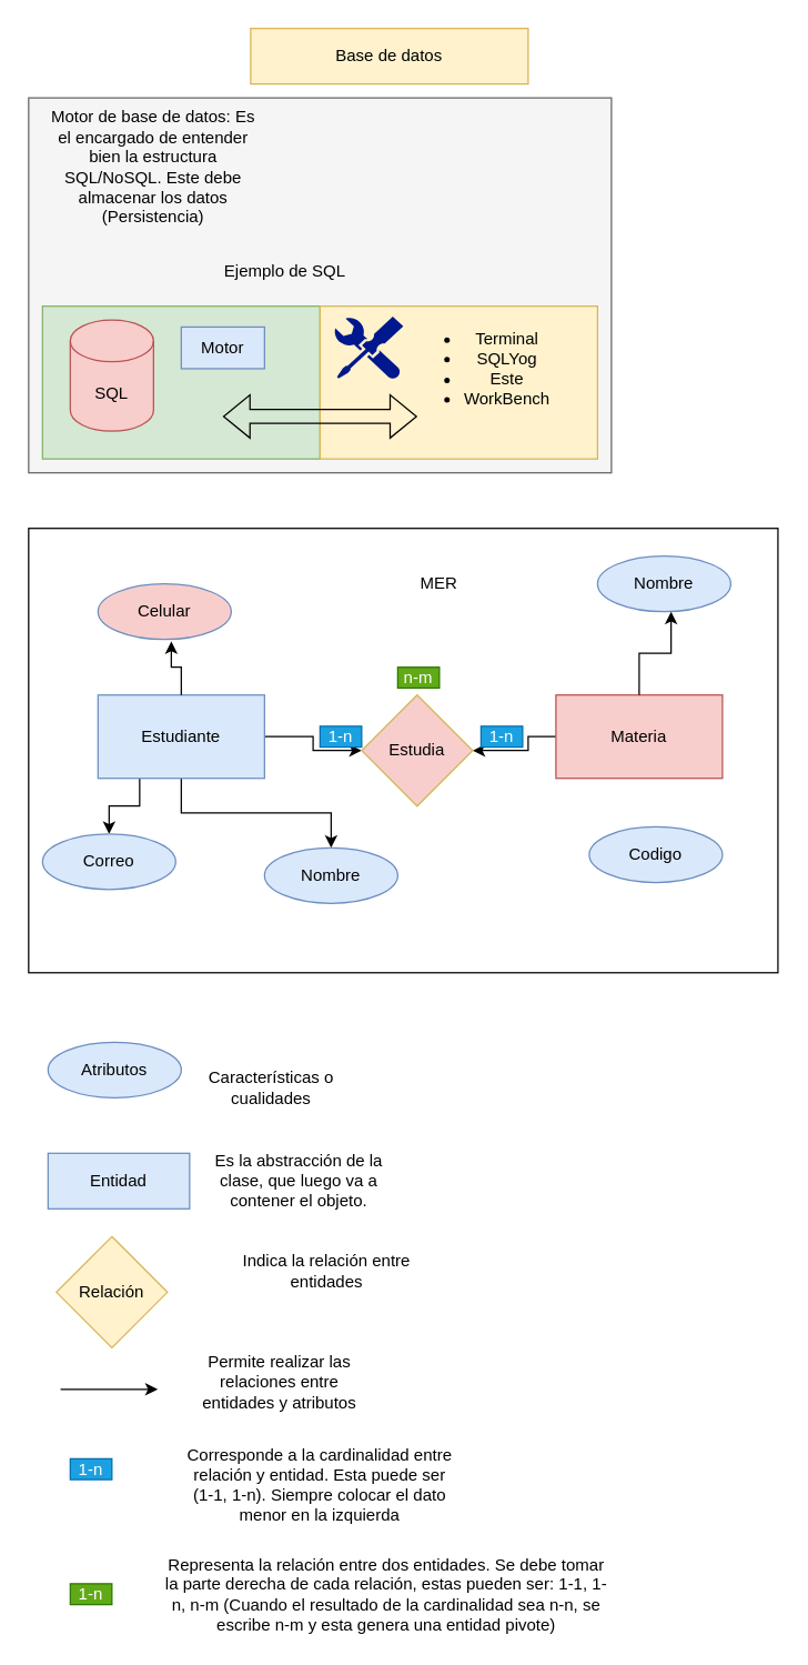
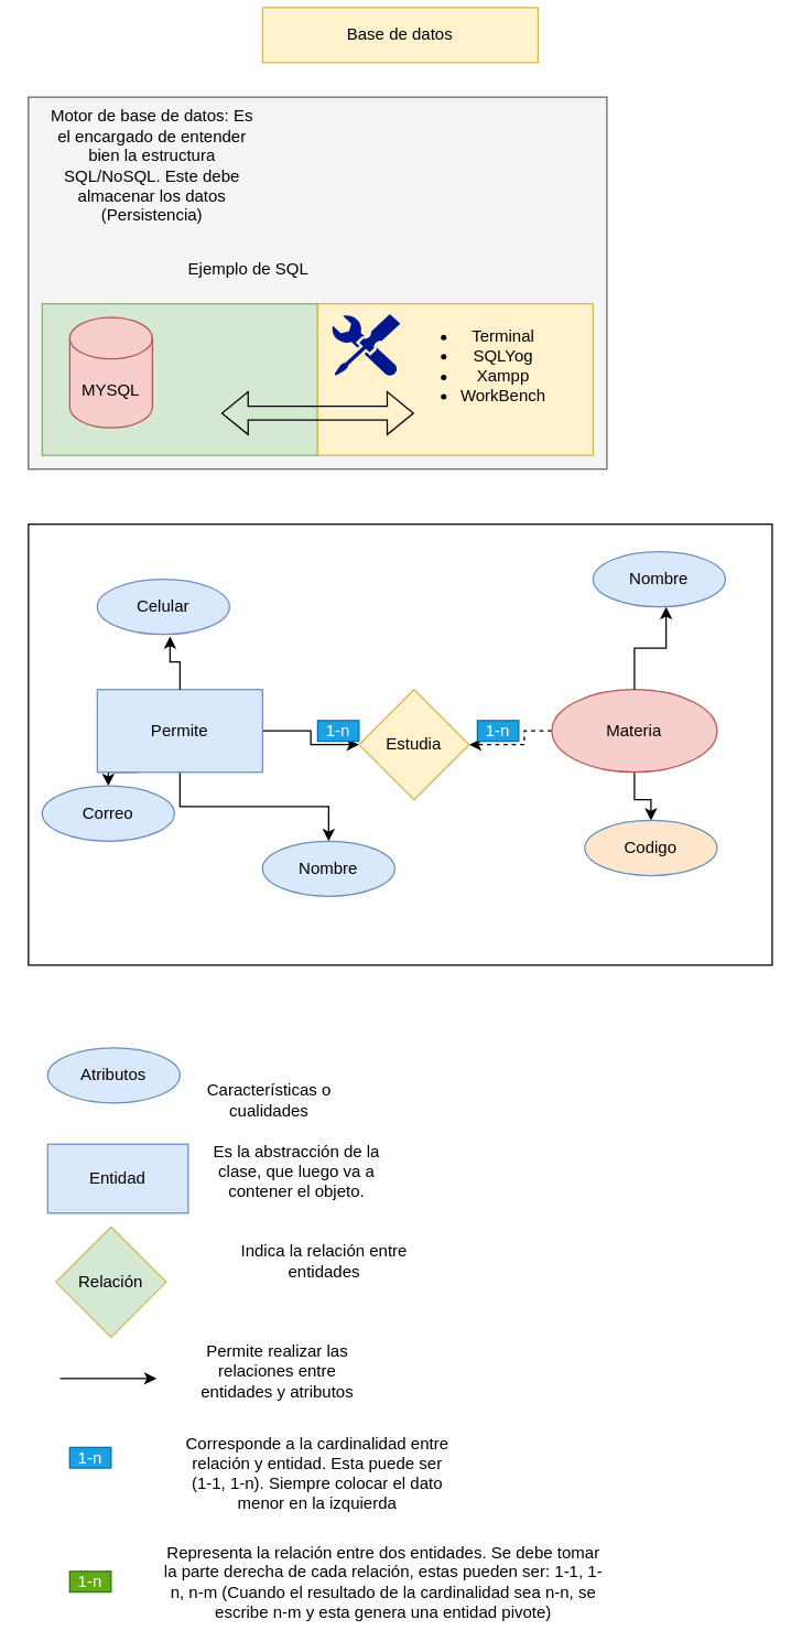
- <mxCell id="5" value="Base de datos" style="text;html=1;align=center;verticalAlign=middle;whiteSpace=wrap;rounded=0;fillColor=#fff2cc;strokeColor=#d6b656;" parent="1" vertex="1"><mxGeometry x="180" y="20" width="200" height="40" as="geometry" /></mxCell>
+ <mxCell id="5" value="Base de datos" style="text;html=1;align=center;verticalAlign=middle;whiteSpace=wrap;rounded=0;fillColor=#fff2cc;strokeColor=#d6b656;" parent="1" vertex="1"><mxGeometry x="190" y="5" width="200" height="40" as="geometry" /></mxCell>
- <mxCell id="9" value="Ejemplo de SQL" style="text;html=1;align=center;verticalAlign=middle;whiteSpace=wrap;rounded=0;" parent="1" vertex="1"><mxGeometry x="160" y="180" width="90" height="30" as="geometry" /></mxCell>
+ <mxCell id="9" value="Ejemplo de SQL" style="text;html=1;align=center;verticalAlign=middle;whiteSpace=wrap;rounded=0;" parent="1" vertex="1"><mxGeometry x="135" y="180" width="90" height="30" as="geometry" /></mxCell>
- <mxCell id="8" value="Motor" style="text;html=1;align=center;verticalAlign=middle;whiteSpace=wrap;rounded=0;fillColor=#dae8fc;strokeColor=#6c8ebf;" parent="1" vertex="1"><mxGeometry x="130" y="235" width="60" height="30" as="geometry" /></mxCell>
- <mxCell id="12" value="&lt;ul&gt;&lt;li&gt;Terminal&lt;/li&gt;&lt;li&gt;SQLYog&lt;/li&gt;&lt;li&gt;Este&lt;/li&gt;&lt;li&gt;WorkBench&lt;/li&gt;&lt;/ul&gt;" style="text;html=1;align=center;verticalAlign=middle;whiteSpace=wrap;rounded=0;" parent="1" vertex="1"><mxGeometry x="290" y="230" width="110" height="70" as="geometry" /></mxCell>
+ <mxCell id="12" value="&lt;ul&gt;&lt;li&gt;Terminal&lt;/li&gt;&lt;li&gt;SQLYog&lt;/li&gt;&lt;li&gt;Xampp&lt;/li&gt;&lt;li&gt;WorkBench&lt;/li&gt;&lt;/ul&gt;" style="text;html=1;align=center;verticalAlign=middle;whiteSpace=wrap;rounded=0;" parent="1" vertex="1"><mxGeometry x="290" y="230" width="110" height="70" as="geometry" /></mxCell>
- <mxCell id="6" value="SQL" style="shape=cylinder3;whiteSpace=wrap;html=1;boundedLbl=1;backgroundOutline=1;size=15;fillColor=#f8cecc;strokeColor=#b85450;" parent="1" vertex="1"><mxGeometry x="50" y="230" width="60" height="80" as="geometry" /></mxCell>
+ <mxCell id="6" value="MYSQL" style="shape=cylinder3;whiteSpace=wrap;html=1;boundedLbl=1;backgroundOutline=1;size=15;fillColor=#f8cecc;strokeColor=#b85450;" parent="1" vertex="1"><mxGeometry x="50" y="230" width="60" height="80" as="geometry" /></mxCell>
- <mxCell id="28" value="MER" style="text;html=1;align=center;verticalAlign=middle;whiteSpace=wrap;rounded=0;" vertex="1" parent="1"><mxGeometry x="286" y="405" width="60" height="30" as="geometry" /></mxCell>
- <mxCell id="23" value="Celular" style="ellipse;whiteSpace=wrap;html=1;fillColor=#f8cecc;strokeColor=#6c8ebf;rounded=0;" parent="1" vertex="1"><mxGeometry x="70" y="420" width="96" height="40" as="geometry" /></mxCell>
+ <mxCell id="23" value="Celular" style="ellipse;whiteSpace=wrap;html=1;fillColor=#dae8fc;strokeColor=#6c8ebf;rounded=0;" parent="1" vertex="1"><mxGeometry x="70" y="420" width="96" height="40" as="geometry" /></mxCell>
- <mxCell id="37" value="n-m" style="text;html=1;align=center;verticalAlign=middle;whiteSpace=wrap;rounded=0;fillColor=#60a917;fontColor=#ffffff;strokeColor=#2D7600;" vertex="1" parent="1"><mxGeometry x="286" y="480" width="30" height="15" as="geometry" /></mxCell>
- <mxCell id="17" value="Estudiante" style="rounded=0;whiteSpace=wrap;html=1;fillColor=#dae8fc;strokeColor=#6c8ebf;" parent="1" vertex="1"><mxGeometry x="70" y="500" width="120" height="60" as="geometry" /></mxCell>
+ <mxCell id="17" value="Permite" style="rounded=0;whiteSpace=wrap;html=1;fillColor=#dae8fc;strokeColor=#6c8ebf;" parent="1" vertex="1"><mxGeometry x="70" y="500" width="120" height="60" as="geometry" /></mxCell>
- <mxCell id="20" value="Materia" style="rounded=0;whiteSpace=wrap;html=1;fillColor=#f8cecc;strokeColor=#b85450;" parent="1" vertex="1"><mxGeometry x="400" y="500" width="120" height="60" as="geometry" /></mxCell>
+ <mxCell id="20" value="Materia" style="ellipse;whiteSpace=wrap;html=1;fillColor=#f8cecc;strokeColor=#b85450;" parent="1" vertex="1"><mxGeometry x="400" y="500" width="120" height="60" as="geometry" /></mxCell>
- <mxCell id="27" value="Estudia" style="rhombus;whiteSpace=wrap;html=1;fillColor=#f8cecc;strokeColor=#d6b656;" parent="1" vertex="1"><mxGeometry x="260" y="500" width="80" height="80" as="geometry" /></mxCell>
+ <mxCell id="27" value="Estudia" style="rhombus;whiteSpace=wrap;html=1;fillColor=#fff2cc;strokeColor=#d6b656;" parent="1" vertex="1"><mxGeometry x="260" y="500" width="80" height="80" as="geometry" /></mxCell>
- <mxCell id="18" style="edgeStyle=orthogonalEdgeStyle;rounded=0;orthogonalLoop=1;jettySize=auto;html=1;entryX=1;entryY=0.5;entryDx=0;entryDy=0;flowAnimation=0;" parent="1" source="20" target="27" edge="1"><mxGeometry relative="1" as="geometry"><Array as="points"><mxPoint x="380" y="530" /><mxPoint x="380" y="540" /></Array></mxGeometry></mxCell>
+ <mxCell id="18" style="edgeStyle=orthogonalEdgeStyle;rounded=0;orthogonalLoop=1;jettySize=auto;html=1;entryX=1;entryY=0.5;entryDx=0;entryDy=0;flowAnimation=0;dashed=1;" parent="1" source="20" target="27" edge="1"><mxGeometry relative="1" as="geometry"><Array as="points"><mxPoint x="380" y="530" /><mxPoint x="380" y="540" /></Array></mxGeometry></mxCell>
+ <mxCell id="19" style="edgeStyle=orthogonalEdgeStyle;rounded=0;orthogonalLoop=1;jettySize=auto;html=1;" edge="1" parent="1" source="20" target="44"><mxGeometry relative="1" as="geometry" /></mxCell>
- <mxCell id="44" value="Codigo" style="ellipse;whiteSpace=wrap;html=1;fillColor=#dae8fc;strokeColor=#6c8ebf;rounded=0;" vertex="1" parent="1"><mxGeometry x="424" y="595" width="96" height="40" as="geometry" /></mxCell>
+ <mxCell id="44" value="Codigo" style="ellipse;whiteSpace=wrap;html=1;fillColor=#ffe6cc;strokeColor=#6c8ebf;rounded=0;" vertex="1" parent="1"><mxGeometry x="424" y="595" width="96" height="40" as="geometry" /></mxCell>
- <mxCell id="22" value="Correo" style="ellipse;whiteSpace=wrap;html=1;fillColor=#dae8fc;strokeColor=#6c8ebf;rounded=0;" parent="1" vertex="1"><mxGeometry x="30" y="600" width="96" height="40" as="geometry" /></mxCell>
+ <mxCell id="22" value="Correo" style="ellipse;whiteSpace=wrap;html=1;fillColor=#dae8fc;strokeColor=#6c8ebf;rounded=0;" parent="1" vertex="1"><mxGeometry x="30" y="570" width="96" height="40" as="geometry" /></mxCell>
- <mxCell id="29" value="Atributos" style="ellipse;whiteSpace=wrap;html=1;fillColor=#dae8fc;strokeColor=#6c8ebf;rounded=0;" vertex="1" parent="1"><mxGeometry x="34" y="750" width="96" height="40" as="geometry" /></mxCell>
+ <mxCell id="29" value="Atributos" style="ellipse;whiteSpace=wrap;html=1;fillColor=#dae8fc;strokeColor=#6c8ebf;rounded=0;" vertex="1" parent="1"><mxGeometry x="34" y="760" width="96" height="40" as="geometry" /></mxCell>
- <mxCell id="30" value="Características o cualidades" style="text;html=1;align=center;verticalAlign=middle;whiteSpace=wrap;rounded=0;" vertex="1" parent="1"><mxGeometry x="140" y="765" width="110" height="35" as="geometry" /></mxCell>
+ <mxCell id="30" value="Características o cualidades" style="text;html=1;align=center;verticalAlign=middle;whiteSpace=wrap;rounded=0;" vertex="1" parent="1"><mxGeometry x="140" y="780" width="110" height="35" as="geometry" /></mxCell>
- <mxCell id="31" value="Entidad" style="rounded=0;whiteSpace=wrap;html=1;fillColor=#dae8fc;strokeColor=#6c8ebf;" vertex="1" parent="1"><mxGeometry x="34" y="830" width="102" height="40" as="geometry" /></mxCell>
+ <mxCell id="31" value="Entidad" style="rounded=0;whiteSpace=wrap;html=1;fillColor=#dae8fc;strokeColor=#6c8ebf;" vertex="1" parent="1"><mxGeometry x="34" y="830" width="102" height="50" as="geometry" /></mxCell>
- <mxCell id="33" value="Relación" style="rhombus;whiteSpace=wrap;html=1;fillColor=#fff2cc;strokeColor=#d6b656;" vertex="1" parent="1"><mxGeometry x="40" y="890" width="80" height="80" as="geometry" /></mxCell>
+ <mxCell id="33" value="Relación" style="rhombus;whiteSpace=wrap;html=1;fillColor=#d5e8d4;strokeColor=#d6b656;" vertex="1" parent="1"><mxGeometry x="40" y="890" width="80" height="80" as="geometry" /></mxCell>
